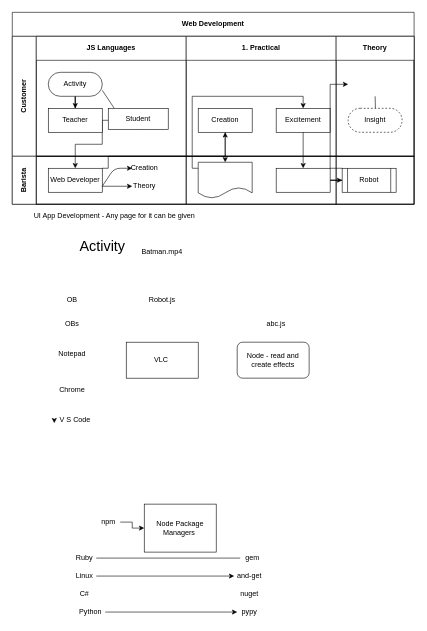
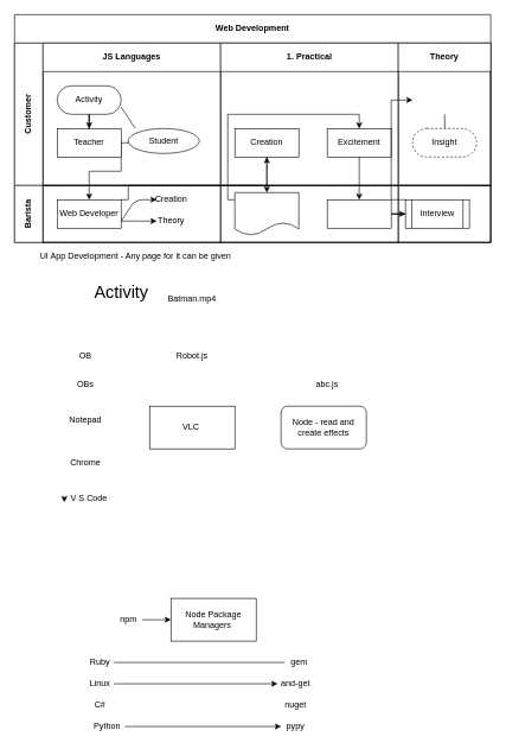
- <mxCell id="10" value="Student" style="rounded=0;whiteSpace=wrap;html=1;" vertex="1" parent="5"><mxGeometry x="120" y="120" width="100" height="35" as="geometry" /></mxCell>
+ <mxCell id="10" value="Student" style="ellipse;whiteSpace=wrap;html=1;" vertex="1" parent="5"><mxGeometry x="120" y="120" width="100" height="35" as="geometry" /></mxCell>
- <mxCell id="27" value="Robot" style="shape=process;whiteSpace=wrap;html=1;backgroundOutline=1;" parent="23" vertex="1"><mxGeometry x="260" y="20" width="90" height="40" as="geometry" /></mxCell>
+ <mxCell id="27" value="Interview" style="shape=process;whiteSpace=wrap;html=1;backgroundOutline=1;" parent="23" vertex="1"><mxGeometry x="260" y="20" width="90" height="40" as="geometry" /></mxCell>
- <mxCell id="50" value="Node Package Managers&amp;nbsp;" style="whiteSpace=wrap;html=1;" vertex="1" parent="1"><mxGeometry x="240" y="840" width="120" height="80" as="geometry" /></mxCell>
+ <mxCell id="50" value="Node Package Managers&amp;nbsp;" style="whiteSpace=wrap;html=1;" vertex="1" parent="1"><mxGeometry x="240" y="840" width="120" height="60" as="geometry" /></mxCell>
